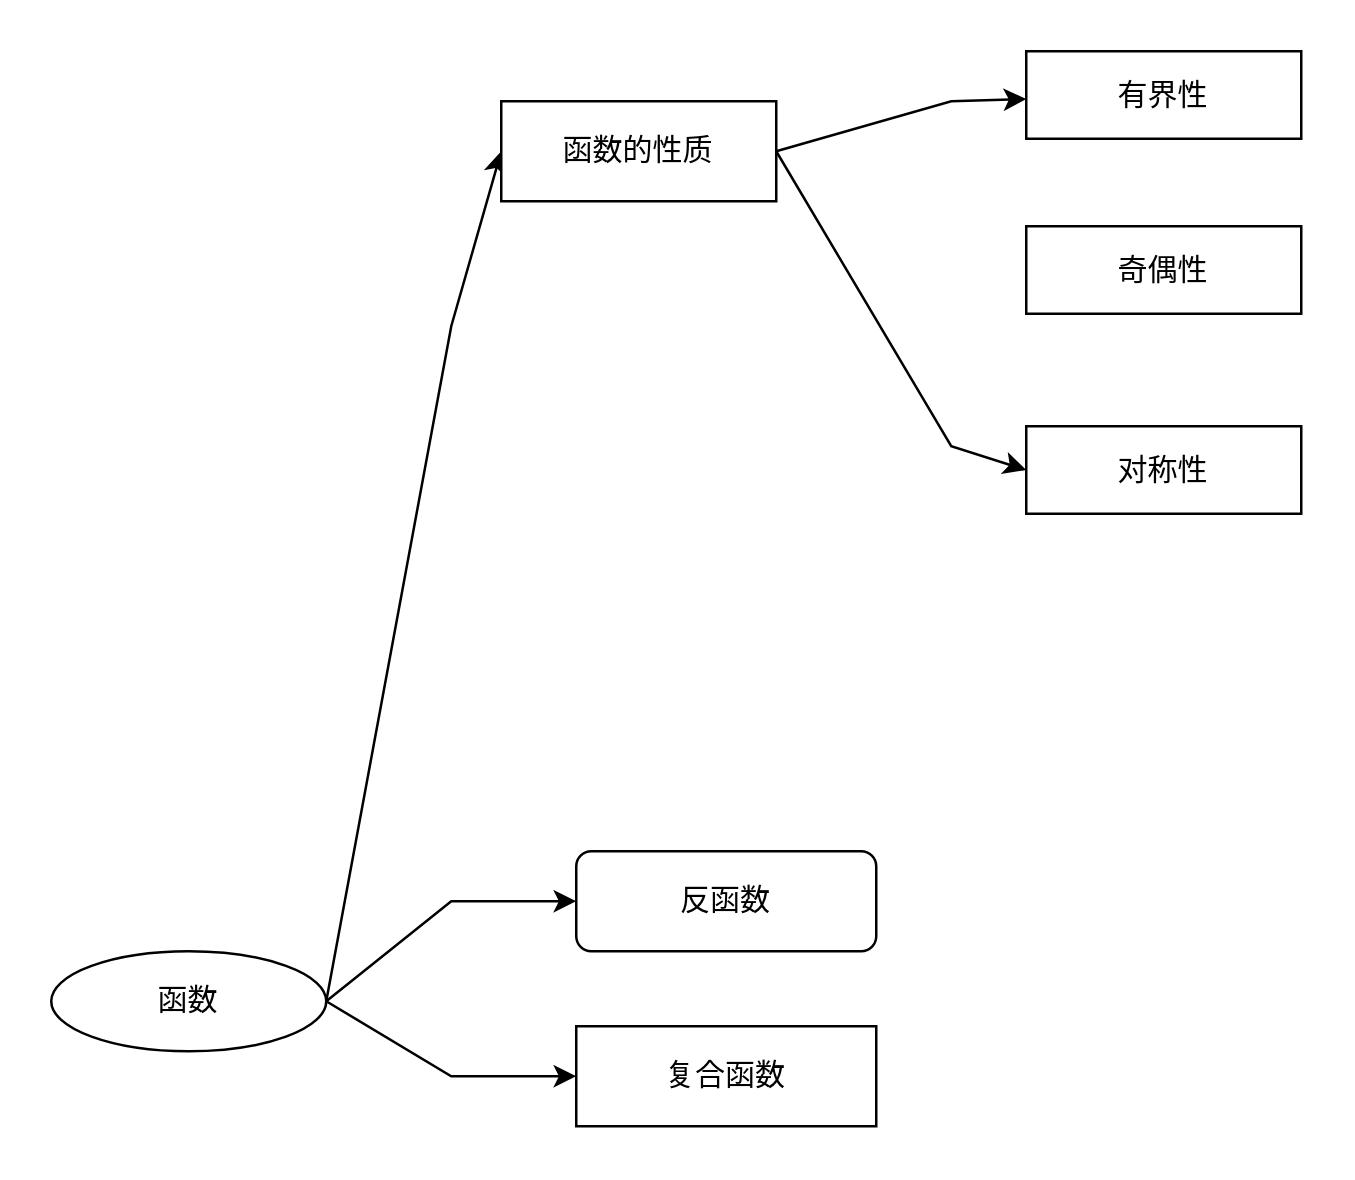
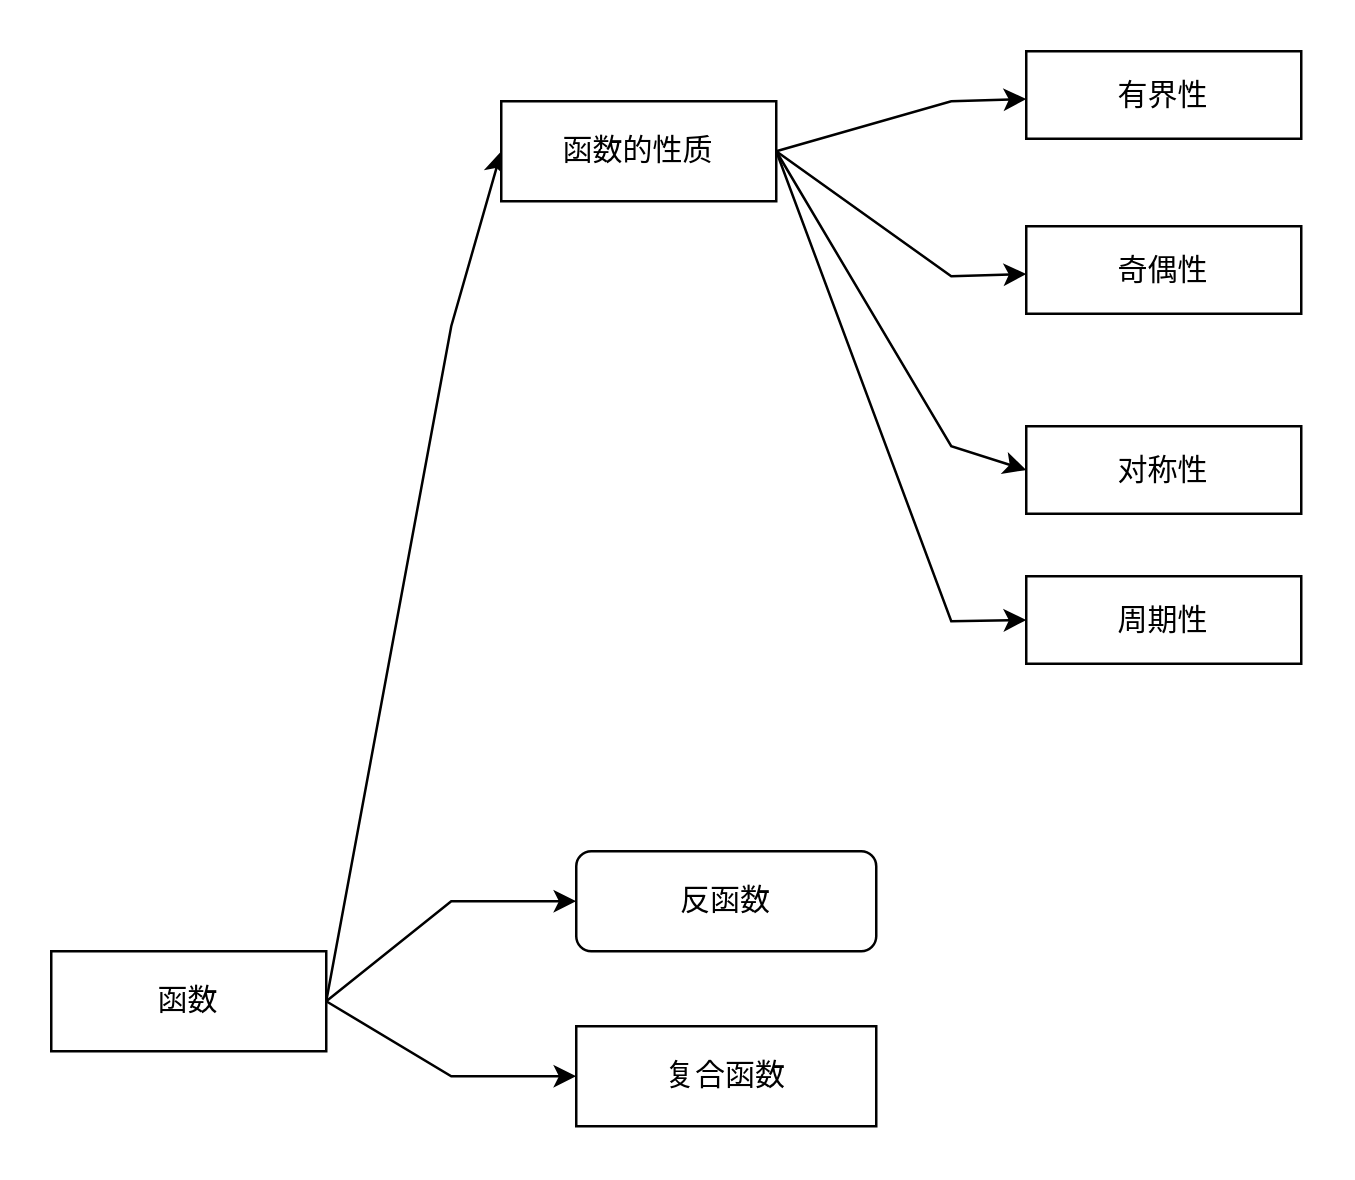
+ <mxCell id="7" value="" style="edgeStyle=none;rounded=0;html=1;exitX=1;exitY=0.5;exitDx=0;exitDy=0;" parent="1" source="10" target="12" edge="1"><mxGeometry relative="1" as="geometry"><Array as="points"><mxPoint x="380" y="110" /></Array></mxGeometry></mxCell>
+ <mxCell id="9" value="" style="edgeStyle=none;rounded=0;html=1;exitX=1;exitY=0.5;exitDx=0;exitDy=0;entryX=0;entryY=0.5;entryDx=0;entryDy=0;" parent="1" source="10" target="14" edge="1"><mxGeometry relative="1" as="geometry"><Array as="points"><mxPoint x="380" y="248" /></Array></mxGeometry></mxCell>
+ <mxCell id="14" value="周期性" style="whiteSpace=wrap;html=1;" parent="1" vertex="1"><mxGeometry x="410" y="230" width="110" height="35" as="geometry" /></mxCell>
- <mxCell id="5" value="函数" style="ellipse;whiteSpace=wrap;html=1;" parent="1" vertex="1"><mxGeometry x="20" y="380" width="110" height="40" as="geometry" /></mxCell>
+ <mxCell id="5" value="函数" style="whiteSpace=wrap;html=1;" parent="1" vertex="1"><mxGeometry x="20" y="380" width="110" height="40" as="geometry" /></mxCell>
